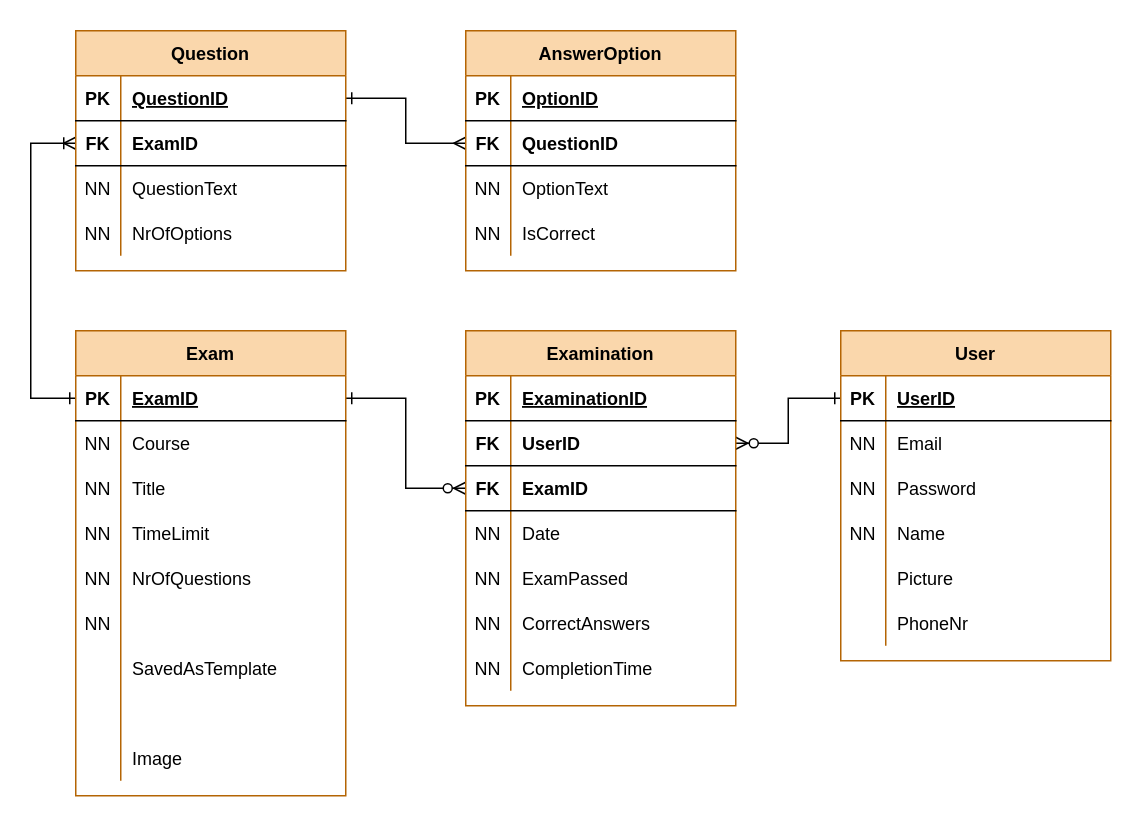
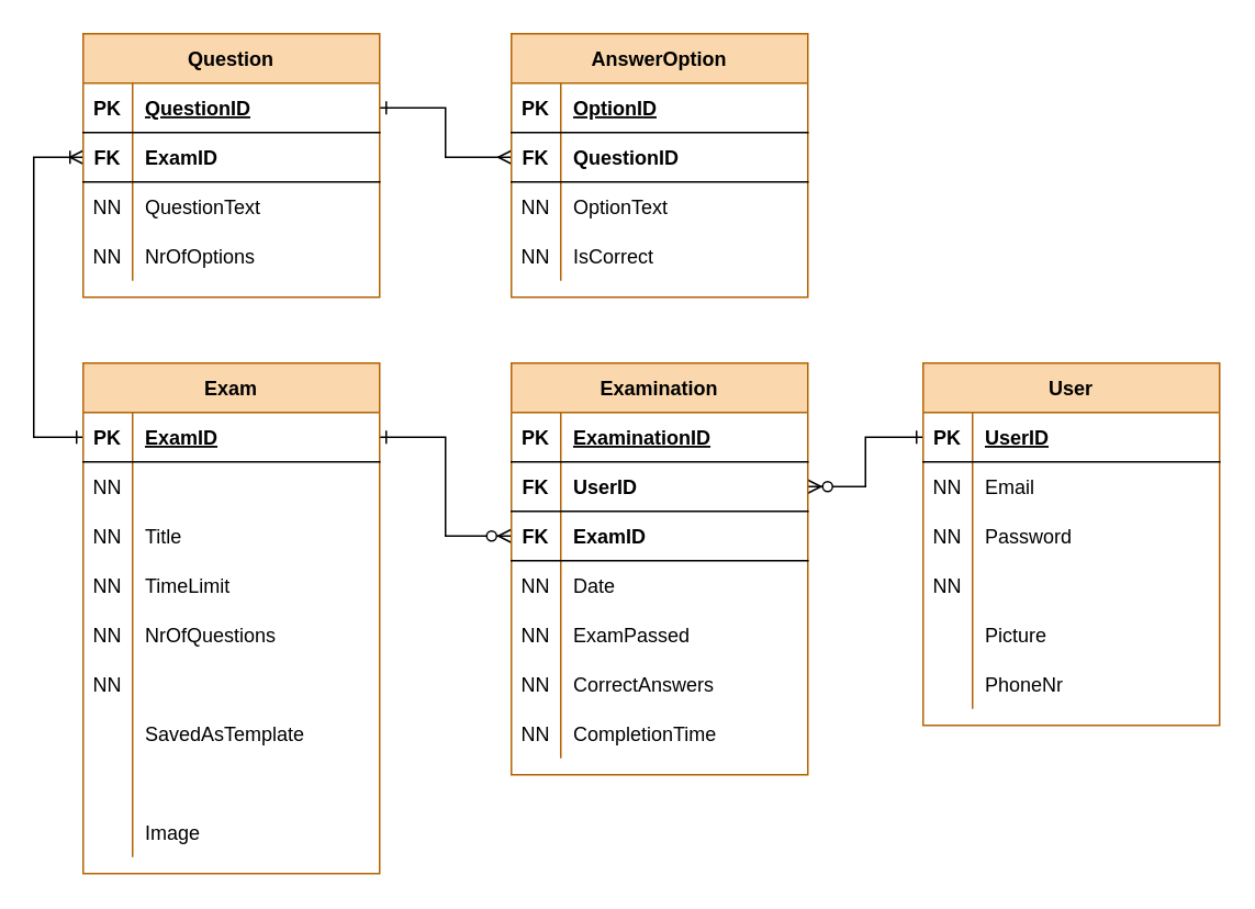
- <mxCell id="53" value="Course" style="shape=partialRectangle;connectable=0;fillColor=none;top=0;left=0;bottom=0;right=0;align=left;spacingLeft=6;overflow=hidden;" vertex="1" parent="51"><mxGeometry x="30" width="150" height="30" as="geometry" /></mxCell>
- <mxCell id="18" value="Name" style="shape=partialRectangle;connectable=0;fillColor=none;top=0;left=0;bottom=0;right=0;align=left;spacingLeft=6;overflow=hidden;" vertex="1" parent="16"><mxGeometry x="30" width="150" height="30" as="geometry" /></mxCell>
